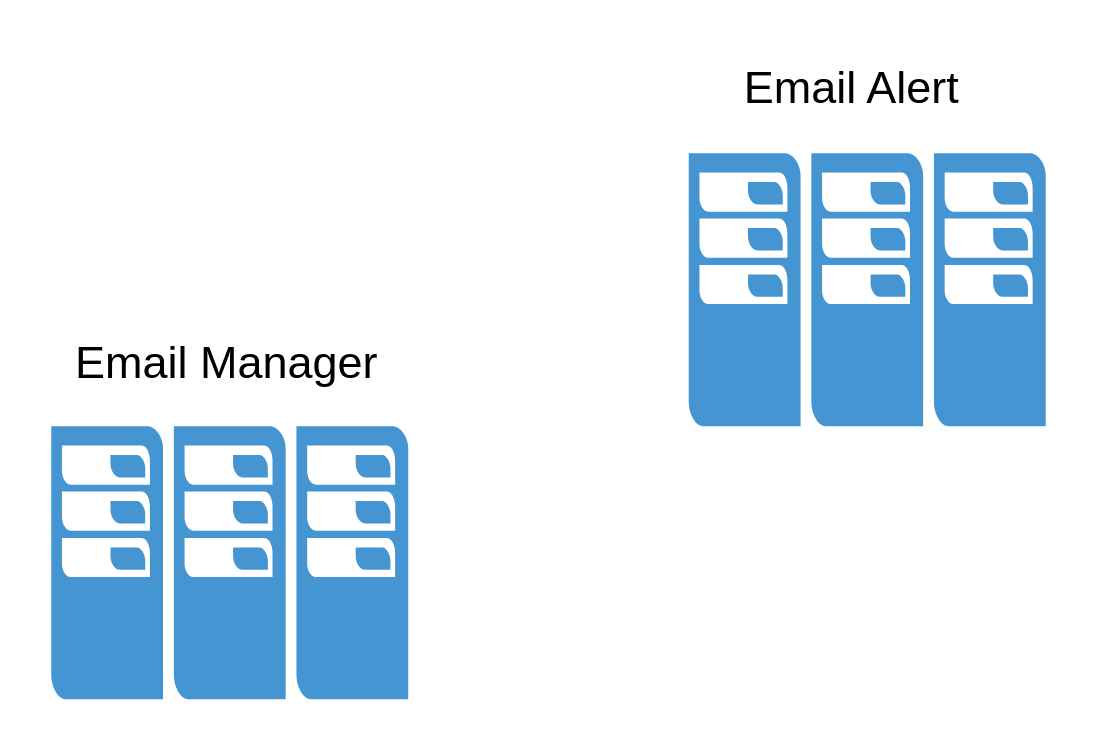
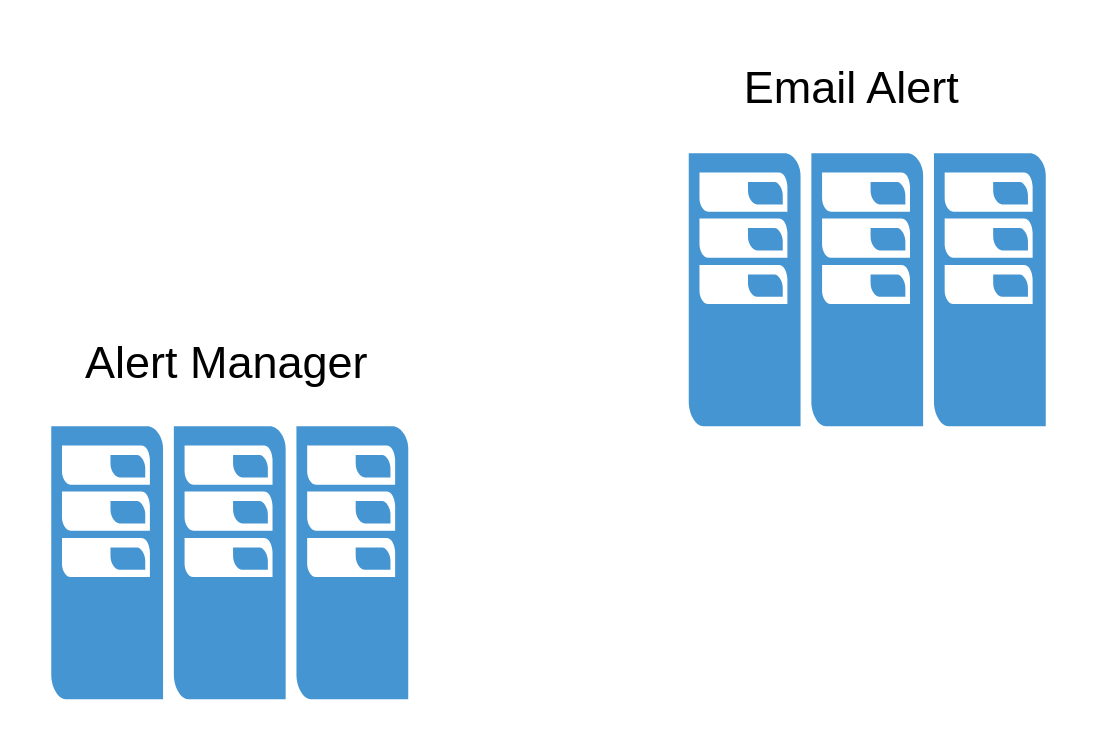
- <mxCell id="2" value="Email Manager" style="text;html=1;align=center;verticalAlign=middle;resizable=0;points=[];autosize=1;strokeColor=none;fillColor=none;arcSize=12;imageWidth=48;imageHeight=48;strokeWidth=9;fontSize=18;" vertex="1" parent="1"><mxGeometry x="20" y="130" width="140" height="30" as="geometry" /></mxCell>
+ <mxCell id="2" value="Alert Manager" style="text;html=1;align=center;verticalAlign=middle;resizable=0;points=[];autosize=1;strokeColor=none;fillColor=none;arcSize=12;imageWidth=48;imageHeight=48;strokeWidth=9;fontSize=18;" vertex="1" parent="1"><mxGeometry x="20" y="130" width="140" height="30" as="geometry" /></mxCell>
